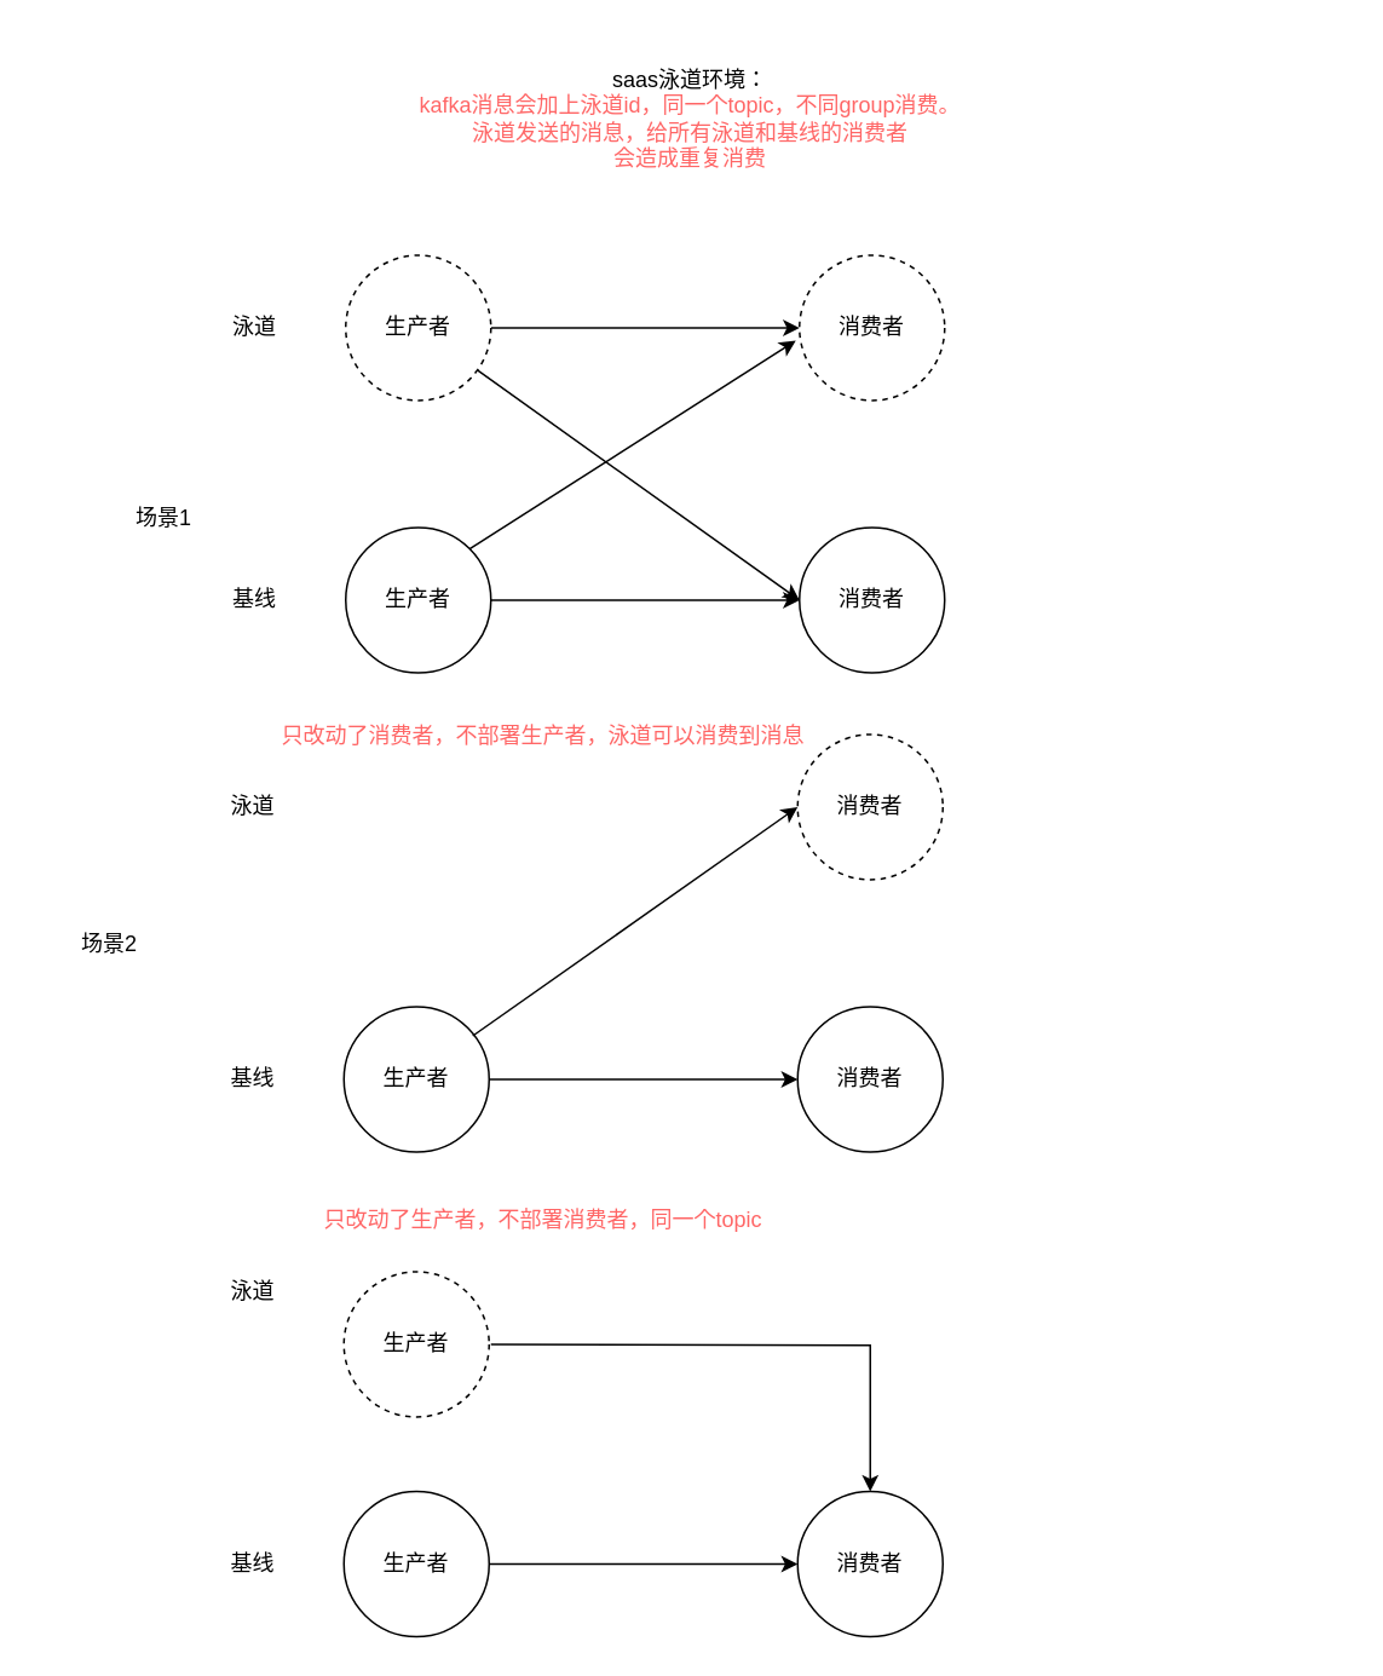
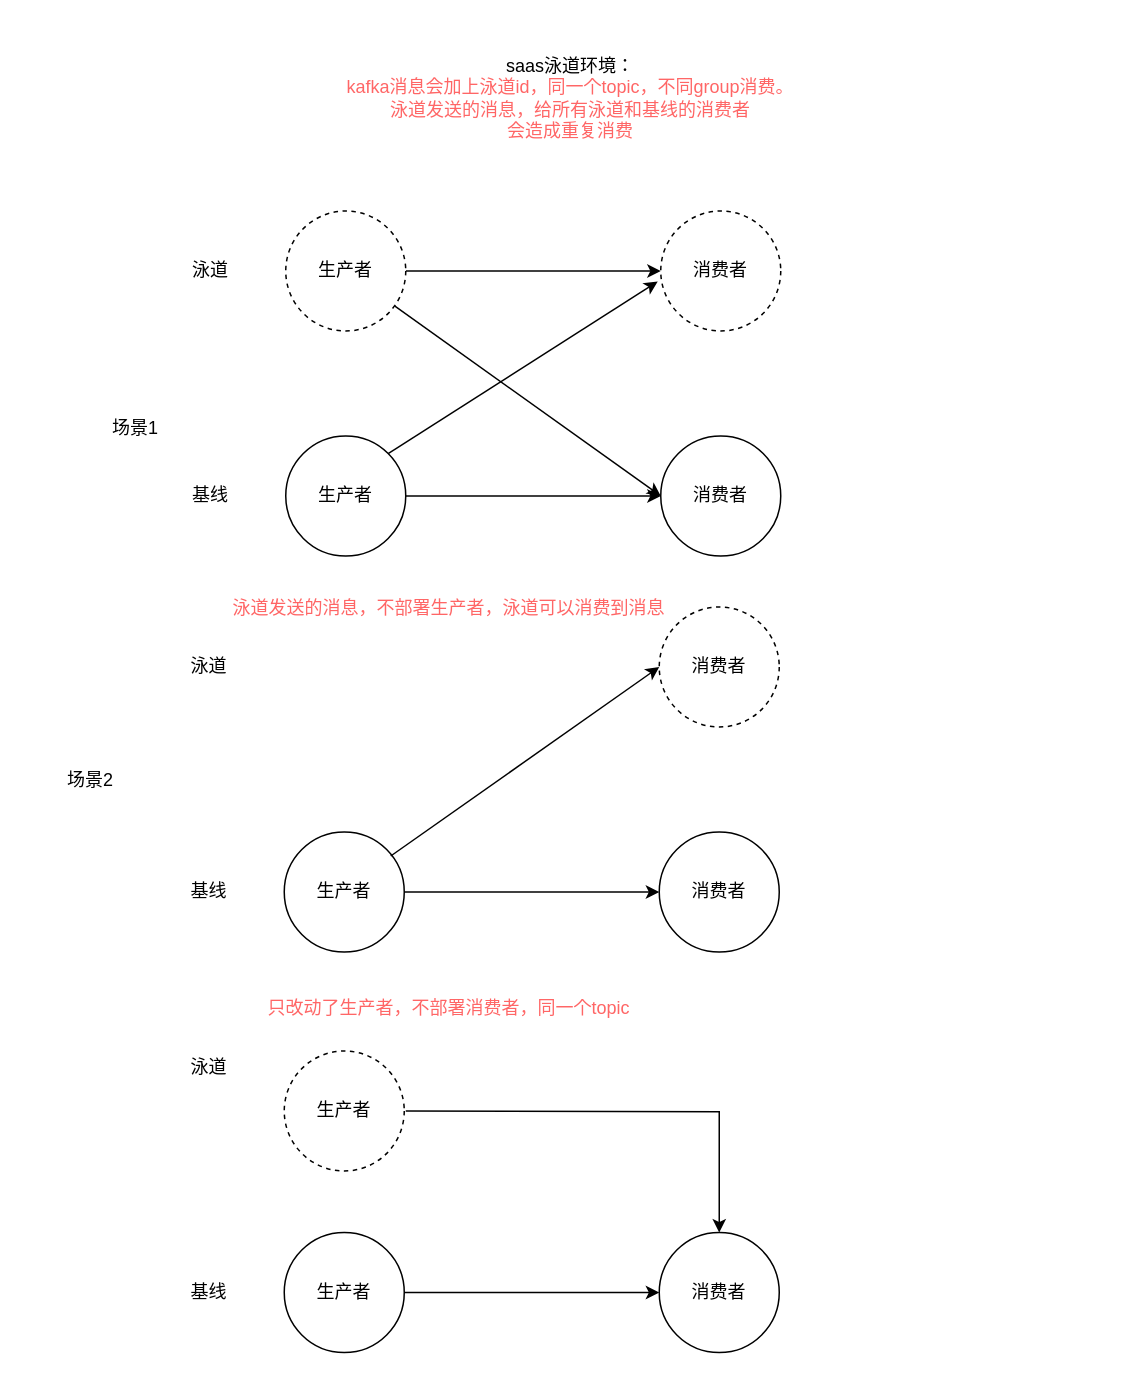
- <mxCell id="27" value="&lt;font color=&quot;#ff6666&quot;&gt;只改动了消费者，不部署生产者，泳道可以消费到消息&lt;/font&gt;" style="text;html=1;strokeColor=none;fillColor=none;align=center;verticalAlign=middle;whiteSpace=wrap;rounded=0;" parent="1" vertex="1"><mxGeometry x="149" y="390" width="300" height="30" as="geometry" /></mxCell>
+ <mxCell id="27" value="&lt;font color=&quot;#ff6666&quot;&gt;泳道发送的消息，不部署生产者，泳道可以消费到消息&lt;/font&gt;" style="text;html=1;strokeColor=none;fillColor=none;align=center;verticalAlign=middle;whiteSpace=wrap;rounded=0;" parent="1" vertex="1"><mxGeometry x="149" y="390" width="300" height="30" as="geometry" /></mxCell>
